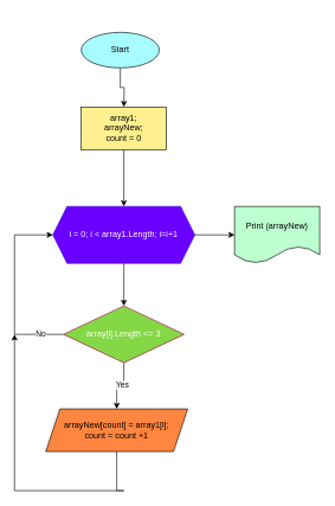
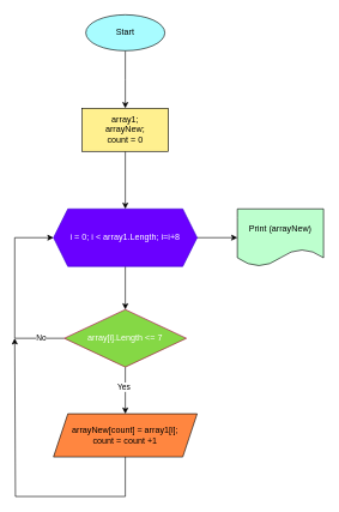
- <mxCell id="3" value="Start" style="ellipse;whiteSpace=wrap;html=1;fillColor=#A8FCFF;" vertex="1" parent="1"><mxGeometry x="114" y="45" width="110" height="50" as="geometry" /></mxCell>
+ <mxCell id="3" value="Start" style="ellipse;whiteSpace=wrap;html=1;fillColor=#A8FCFF;" vertex="1" parent="1"><mxGeometry x="119" y="20" width="110" height="50" as="geometry" /></mxCell>
- <mxCell id="8" value="i = 0; i &amp;lt; array1.Length; i=i+1" style="shape=hexagon;perimeter=hexagonPerimeter2;whiteSpace=wrap;html=1;fixedSize=1;fillColor=#6a00ff;fontColor=#ffffff;strokeColor=#3700CC;" vertex="1" parent="1"><mxGeometry x="74" y="290" width="200" height="80" as="geometry" /></mxCell>
+ <mxCell id="8" value="i = 0; i &amp;lt; array1.Length; i=i+8" style="shape=hexagon;perimeter=hexagonPerimeter2;whiteSpace=wrap;html=1;fixedSize=1;fillColor=#6a00ff;fontColor=#ffffff;strokeColor=#3700CC;" vertex="1" parent="1"><mxGeometry x="74" y="290" width="200" height="80" as="geometry" /></mxCell>
- <mxCell id="13" value="array[i].Length &amp;lt;= 3" style="rhombus;whiteSpace=wrap;html=1;fillColor=#85D845;fontColor=#ffffff;strokeColor=#A50040;" vertex="1" parent="1"><mxGeometry x="89" y="430" width="170" height="80" as="geometry" /></mxCell>
+ <mxCell id="13" value="array[i].Length &amp;lt;= 7" style="rhombus;whiteSpace=wrap;html=1;fillColor=#85D845;fontColor=#ffffff;strokeColor=#A50040;" vertex="1" parent="1"><mxGeometry x="89" y="430" width="170" height="80" as="geometry" /></mxCell>
- <mxCell id="15" value="arrayNew[count] = array1[i];&lt;br&gt;count = count +1" style="shape=parallelogram;perimeter=parallelogramPerimeter;whiteSpace=wrap;html=1;fixedSize=1;fillColor=#FF8640;" vertex="1" parent="1"><mxGeometry x="64" y="575" width="200" height="60" as="geometry" /></mxCell>
+ <mxCell id="15" value="arrayNew[count] = array1[i];&lt;br&gt;count = count +1" style="shape=parallelogram;perimeter=parallelogramPerimeter;whiteSpace=wrap;html=1;fixedSize=1;fillColor=#FF8640;" vertex="1" parent="1"><mxGeometry x="74" y="575" width="200" height="60" as="geometry" /></mxCell>
